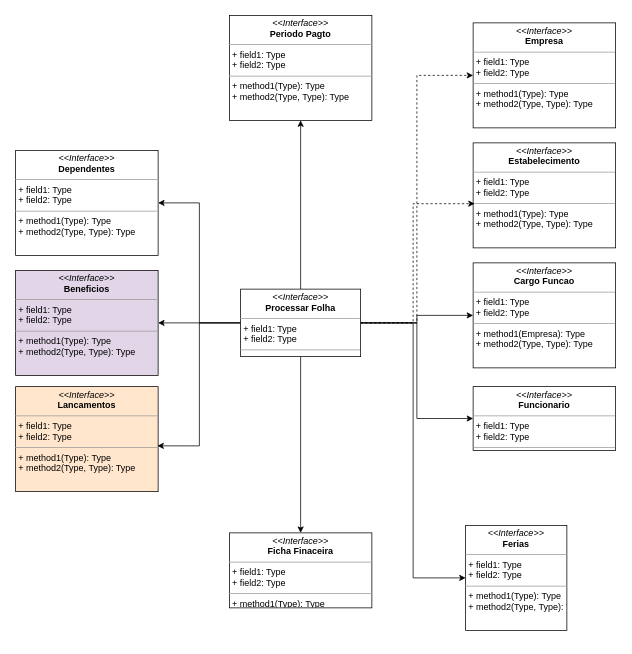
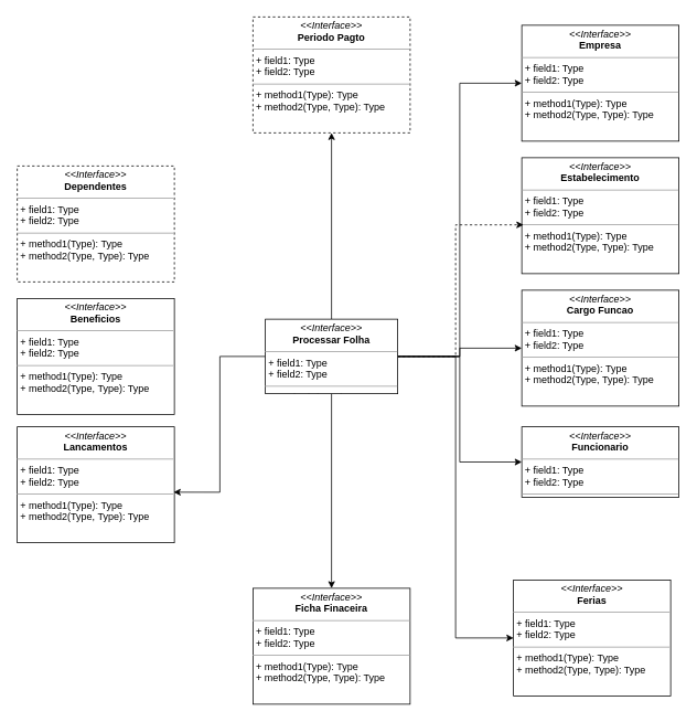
- <mxCell id="21" value="&lt;p style=&quot;margin: 0px ; margin-top: 4px ; text-align: center&quot;&gt;&lt;i&gt;&amp;lt;&amp;lt;Interface&amp;gt;&amp;gt;&lt;/i&gt;&lt;br&gt;&lt;b&gt;Periodo Pagto&lt;/b&gt;&lt;/p&gt;&lt;hr size=&quot;1&quot;&gt;&lt;p style=&quot;margin: 0px ; margin-left: 4px&quot;&gt;+ field1: Type&lt;br&gt;+ field2: Type&lt;/p&gt;&lt;hr size=&quot;1&quot;&gt;&lt;p style=&quot;margin: 0px ; margin-left: 4px&quot;&gt;+ method1(Type): Type&lt;br&gt;+ method2(Type, Type): Type&lt;/p&gt;" style="verticalAlign=top;align=left;overflow=fill;fontSize=12;fontFamily=Helvetica;html=1;" vertex="1" parent="1"><mxGeometry x="305" y="20" width="190" height="140" as="geometry" /></mxCell>
+ <mxCell id="21" value="&lt;p style=&quot;margin: 0px ; margin-top: 4px ; text-align: center&quot;&gt;&lt;i&gt;&amp;lt;&amp;lt;Interface&amp;gt;&amp;gt;&lt;/i&gt;&lt;br&gt;&lt;b&gt;Periodo Pagto&lt;/b&gt;&lt;/p&gt;&lt;hr size=&quot;1&quot;&gt;&lt;p style=&quot;margin: 0px ; margin-left: 4px&quot;&gt;+ field1: Type&lt;br&gt;+ field2: Type&lt;/p&gt;&lt;hr size=&quot;1&quot;&gt;&lt;p style=&quot;margin: 0px ; margin-left: 4px&quot;&gt;+ method1(Type): Type&lt;br&gt;+ method2(Type, Type): Type&lt;/p&gt;" style="verticalAlign=top;align=left;overflow=fill;fontSize=12;fontFamily=Helvetica;html=1;dashed=1;" vertex="1" parent="1"><mxGeometry x="305" y="20" width="190" height="140" as="geometry" /></mxCell>
- <mxCell id="10" style="edgeStyle=orthogonalEdgeStyle;rounded=0;orthogonalLoop=1;jettySize=auto;html=1;entryX=0;entryY=0.5;entryDx=0;entryDy=0;dashed=1;" edge="1" parent="1" source="20" target="2"><mxGeometry relative="1" as="geometry" /></mxCell>
+ <mxCell id="10" style="edgeStyle=orthogonalEdgeStyle;rounded=0;orthogonalLoop=1;jettySize=auto;html=1;entryX=0;entryY=0.5;entryDx=0;entryDy=0;" edge="1" parent="1" source="20" target="2"><mxGeometry relative="1" as="geometry" /></mxCell>
- <mxCell id="6" value="&lt;p style=&quot;margin: 0px ; margin-top: 4px ; text-align: center&quot;&gt;&lt;i&gt;&amp;lt;&amp;lt;Interface&amp;gt;&amp;gt;&lt;/i&gt;&lt;br&gt;&lt;b&gt;Dependentes&lt;/b&gt;&lt;/p&gt;&lt;hr size=&quot;1&quot;&gt;&lt;p style=&quot;margin: 0px ; margin-left: 4px&quot;&gt;+ field1: Type&lt;br&gt;+ field2: Type&lt;/p&gt;&lt;hr size=&quot;1&quot;&gt;&lt;p style=&quot;margin: 0px ; margin-left: 4px&quot;&gt;+ method1(Type): Type&lt;br&gt;+ method2(Type, Type): Type&lt;/p&gt;" style="verticalAlign=top;align=left;overflow=fill;fontSize=12;fontFamily=Helvetica;html=1;" vertex="1" parent="1"><mxGeometry x="20" y="200" width="190" height="140" as="geometry" /></mxCell>
+ <mxCell id="6" value="&lt;p style=&quot;margin: 0px ; margin-top: 4px ; text-align: center&quot;&gt;&lt;i&gt;&amp;lt;&amp;lt;Interface&amp;gt;&amp;gt;&lt;/i&gt;&lt;br&gt;&lt;b&gt;Dependentes&lt;/b&gt;&lt;/p&gt;&lt;hr size=&quot;1&quot;&gt;&lt;p style=&quot;margin: 0px ; margin-left: 4px&quot;&gt;+ field1: Type&lt;br&gt;+ field2: Type&lt;/p&gt;&lt;hr size=&quot;1&quot;&gt;&lt;p style=&quot;margin: 0px ; margin-left: 4px&quot;&gt;+ method1(Type): Type&lt;br&gt;+ method2(Type, Type): Type&lt;/p&gt;" style="verticalAlign=top;align=left;overflow=fill;fontSize=12;fontFamily=Helvetica;html=1;dashed=1;" vertex="1" parent="1"><mxGeometry x="20" y="200" width="190" height="140" as="geometry" /></mxCell>
- <mxCell id="17" style="edgeStyle=orthogonalEdgeStyle;rounded=0;orthogonalLoop=1;jettySize=auto;html=1;entryX=1;entryY=0.5;entryDx=0;entryDy=0;" edge="1" parent="1" source="20" target="6"><mxGeometry relative="1" as="geometry" /></mxCell>
- <mxCell id="4" value="&lt;p style=&quot;margin: 0px ; margin-top: 4px ; text-align: center&quot;&gt;&lt;i&gt;&amp;lt;&amp;lt;Interface&amp;gt;&amp;gt;&lt;/i&gt;&lt;br&gt;&lt;b&gt;Cargo Funcao&lt;/b&gt;&lt;/p&gt;&lt;hr size=&quot;1&quot;&gt;&lt;p style=&quot;margin: 0px ; margin-left: 4px&quot;&gt;+ field1: Type&lt;br&gt;+ field2: Type&lt;/p&gt;&lt;hr size=&quot;1&quot;&gt;&lt;p style=&quot;margin: 0px ; margin-left: 4px&quot;&gt;+ method1(Empresa): Type&lt;br&gt;+ method2(Type, Type): Type&lt;/p&gt;" style="verticalAlign=top;align=left;overflow=fill;fontSize=12;fontFamily=Helvetica;html=1;" vertex="1" parent="1"><mxGeometry x="630" y="350" width="190" height="140" as="geometry" /></mxCell>
+ <mxCell id="4" value="&lt;p style=&quot;margin: 0px ; margin-top: 4px ; text-align: center&quot;&gt;&lt;i&gt;&amp;lt;&amp;lt;Interface&amp;gt;&amp;gt;&lt;/i&gt;&lt;br&gt;&lt;b&gt;Cargo Funcao&lt;/b&gt;&lt;/p&gt;&lt;hr size=&quot;1&quot;&gt;&lt;p style=&quot;margin: 0px ; margin-left: 4px&quot;&gt;+ field1: Type&lt;br&gt;+ field2: Type&lt;/p&gt;&lt;hr size=&quot;1&quot;&gt;&lt;p style=&quot;margin: 0px ; margin-left: 4px&quot;&gt;+ method1(Type): Type&lt;br&gt;+ method2(Type, Type): Type&lt;/p&gt;" style="verticalAlign=top;align=left;overflow=fill;fontSize=12;fontFamily=Helvetica;html=1;" vertex="1" parent="1"><mxGeometry x="630" y="350" width="190" height="140" as="geometry" /></mxCell>
- <mxCell id="9" value="&lt;p style=&quot;margin: 0px ; margin-top: 4px ; text-align: center&quot;&gt;&lt;i&gt;&amp;lt;&amp;lt;Interface&amp;gt;&amp;gt;&lt;/i&gt;&lt;br&gt;&lt;b&gt;Beneficios&lt;/b&gt;&lt;/p&gt;&lt;hr size=&quot;1&quot;&gt;&lt;p style=&quot;margin: 0px ; margin-left: 4px&quot;&gt;+ field1: Type&lt;br&gt;+ field2: Type&lt;/p&gt;&lt;hr size=&quot;1&quot;&gt;&lt;p style=&quot;margin: 0px ; margin-left: 4px&quot;&gt;+ method1(Type): Type&lt;br&gt;+ method2(Type, Type): Type&lt;/p&gt;" style="verticalAlign=top;align=left;overflow=fill;fontSize=12;fontFamily=Helvetica;html=1;fillColor=#e1d5e7;" vertex="1" parent="1"><mxGeometry x="20" y="360" width="190" height="140" as="geometry" /></mxCell>
+ <mxCell id="9" value="&lt;p style=&quot;margin: 0px ; margin-top: 4px ; text-align: center&quot;&gt;&lt;i&gt;&amp;lt;&amp;lt;Interface&amp;gt;&amp;gt;&lt;/i&gt;&lt;br&gt;&lt;b&gt;Beneficios&lt;/b&gt;&lt;/p&gt;&lt;hr size=&quot;1&quot;&gt;&lt;p style=&quot;margin: 0px ; margin-left: 4px&quot;&gt;+ field1: Type&lt;br&gt;+ field2: Type&lt;/p&gt;&lt;hr size=&quot;1&quot;&gt;&lt;p style=&quot;margin: 0px ; margin-left: 4px&quot;&gt;+ method1(Type): Type&lt;br&gt;+ method2(Type, Type): Type&lt;/p&gt;" style="verticalAlign=top;align=left;overflow=fill;fontSize=12;fontFamily=Helvetica;html=1;" vertex="1" parent="1"><mxGeometry x="20" y="360" width="190" height="140" as="geometry" /></mxCell>
- <mxCell id="16" style="edgeStyle=orthogonalEdgeStyle;rounded=0;orthogonalLoop=1;jettySize=auto;html=1;entryX=1;entryY=0.5;entryDx=0;entryDy=0;" edge="1" parent="1" source="20" target="9"><mxGeometry relative="1" as="geometry" /></mxCell>
- <mxCell id="8" value="&lt;p style=&quot;margin: 0px ; margin-top: 4px ; text-align: center&quot;&gt;&lt;i&gt;&amp;lt;&amp;lt;Interface&amp;gt;&amp;gt;&lt;/i&gt;&lt;br&gt;&lt;b&gt;Lancamentos&lt;/b&gt;&lt;/p&gt;&lt;hr size=&quot;1&quot;&gt;&lt;p style=&quot;margin: 0px ; margin-left: 4px&quot;&gt;+ field1: Type&lt;br&gt;+ field2: Type&lt;/p&gt;&lt;hr size=&quot;1&quot;&gt;&lt;p style=&quot;margin: 0px ; margin-left: 4px&quot;&gt;+ method1(Type): Type&lt;br&gt;+ method2(Type, Type): Type&lt;/p&gt;" style="verticalAlign=top;align=left;overflow=fill;fontSize=12;fontFamily=Helvetica;html=1;fillColor=#ffe6cc;" vertex="1" parent="1"><mxGeometry x="20" y="515" width="190" height="140" as="geometry" /></mxCell>
+ <mxCell id="8" value="&lt;p style=&quot;margin: 0px ; margin-top: 4px ; text-align: center&quot;&gt;&lt;i&gt;&amp;lt;&amp;lt;Interface&amp;gt;&amp;gt;&lt;/i&gt;&lt;br&gt;&lt;b&gt;Lancamentos&lt;/b&gt;&lt;/p&gt;&lt;hr size=&quot;1&quot;&gt;&lt;p style=&quot;margin: 0px ; margin-left: 4px&quot;&gt;+ field1: Type&lt;br&gt;+ field2: Type&lt;/p&gt;&lt;hr size=&quot;1&quot;&gt;&lt;p style=&quot;margin: 0px ; margin-left: 4px&quot;&gt;+ method1(Type): Type&lt;br&gt;+ method2(Type, Type): Type&lt;/p&gt;" style="verticalAlign=top;align=left;overflow=fill;fontSize=12;fontFamily=Helvetica;html=1;" vertex="1" parent="1"><mxGeometry x="20" y="515" width="190" height="140" as="geometry" /></mxCell>
- <mxCell id="7" value="&lt;p style=&quot;margin: 0px ; margin-top: 4px ; text-align: center&quot;&gt;&lt;i&gt;&amp;lt;&amp;lt;Interface&amp;gt;&amp;gt;&lt;/i&gt;&lt;br&gt;&lt;b&gt;Ficha Finaceira&lt;/b&gt;&lt;/p&gt;&lt;hr size=&quot;1&quot;&gt;&lt;p style=&quot;margin: 0px ; margin-left: 4px&quot;&gt;+ field1: Type&lt;br&gt;+ field2: Type&lt;/p&gt;&lt;hr size=&quot;1&quot;&gt;&lt;p style=&quot;margin: 0px ; margin-left: 4px&quot;&gt;+ method1(Type): Type&lt;br&gt;+ method2(Type, Type): Type&lt;/p&gt;" style="verticalAlign=top;align=left;overflow=fill;fontSize=12;fontFamily=Helvetica;html=1;" vertex="1" parent="1"><mxGeometry x="305" y="710" width="190" height="100" as="geometry" /></mxCell>
+ <mxCell id="7" value="&lt;p style=&quot;margin: 0px ; margin-top: 4px ; text-align: center&quot;&gt;&lt;i&gt;&amp;lt;&amp;lt;Interface&amp;gt;&amp;gt;&lt;/i&gt;&lt;br&gt;&lt;b&gt;Ficha Finaceira&lt;/b&gt;&lt;/p&gt;&lt;hr size=&quot;1&quot;&gt;&lt;p style=&quot;margin: 0px ; margin-left: 4px&quot;&gt;+ field1: Type&lt;br&gt;+ field2: Type&lt;/p&gt;&lt;hr size=&quot;1&quot;&gt;&lt;p style=&quot;margin: 0px ; margin-left: 4px&quot;&gt;+ method1(Type): Type&lt;br&gt;+ method2(Type, Type): Type&lt;/p&gt;" style="verticalAlign=top;align=left;overflow=fill;fontSize=12;fontFamily=Helvetica;html=1;" vertex="1" parent="1"><mxGeometry x="305" y="710" width="190" height="140" as="geometry" /></mxCell>
- <mxCell id="22" value="&lt;p style=&quot;margin: 0px ; margin-top: 4px ; text-align: center&quot;&gt;&lt;i&gt;&amp;lt;&amp;lt;Interface&amp;gt;&amp;gt;&lt;/i&gt;&lt;br&gt;&lt;b&gt;Ferias&lt;/b&gt;&lt;/p&gt;&lt;hr size=&quot;1&quot;&gt;&lt;p style=&quot;margin: 0px ; margin-left: 4px&quot;&gt;+ field1: Type&lt;br&gt;+ field2: Type&lt;/p&gt;&lt;hr size=&quot;1&quot;&gt;&lt;p style=&quot;margin: 0px ; margin-left: 4px&quot;&gt;+ method1(Type): Type&lt;br&gt;+ method2(Type, Type): Type&lt;/p&gt;" style="verticalAlign=top;align=left;overflow=fill;fontSize=12;fontFamily=Helvetica;html=1;" vertex="1" parent="1"><mxGeometry x="620" y="700" width="135" height="140" as="geometry" /></mxCell>
+ <mxCell id="22" value="&lt;p style=&quot;margin: 0px ; margin-top: 4px ; text-align: center&quot;&gt;&lt;i&gt;&amp;lt;&amp;lt;Interface&amp;gt;&amp;gt;&lt;/i&gt;&lt;br&gt;&lt;b&gt;Ferias&lt;/b&gt;&lt;/p&gt;&lt;hr size=&quot;1&quot;&gt;&lt;p style=&quot;margin: 0px ; margin-left: 4px&quot;&gt;+ field1: Type&lt;br&gt;+ field2: Type&lt;/p&gt;&lt;hr size=&quot;1&quot;&gt;&lt;p style=&quot;margin: 0px ; margin-left: 4px&quot;&gt;+ method1(Type): Type&lt;br&gt;+ method2(Type, Type): Type&lt;/p&gt;" style="verticalAlign=top;align=left;overflow=fill;fontSize=12;fontFamily=Helvetica;html=1;" vertex="1" parent="1"><mxGeometry x="620" y="700" width="190" height="140" as="geometry" /></mxCell>
